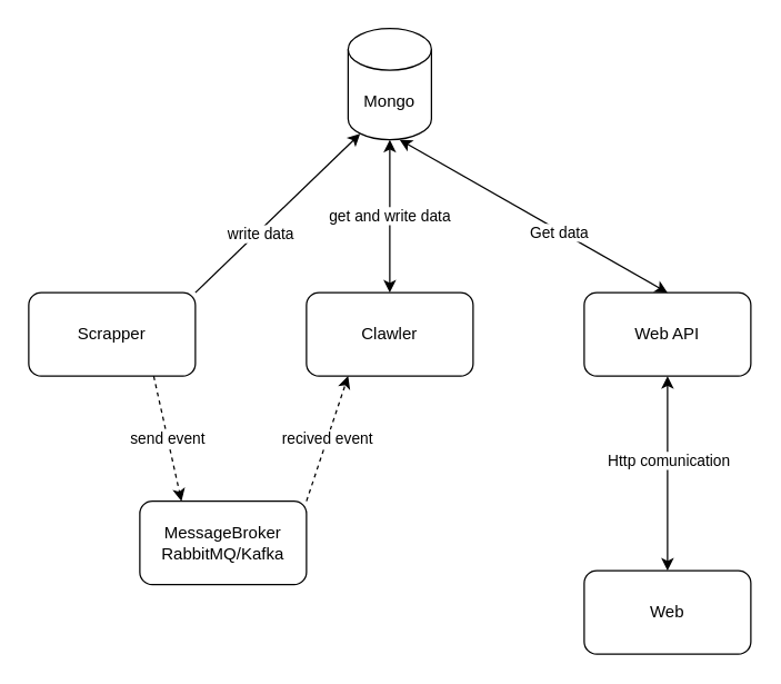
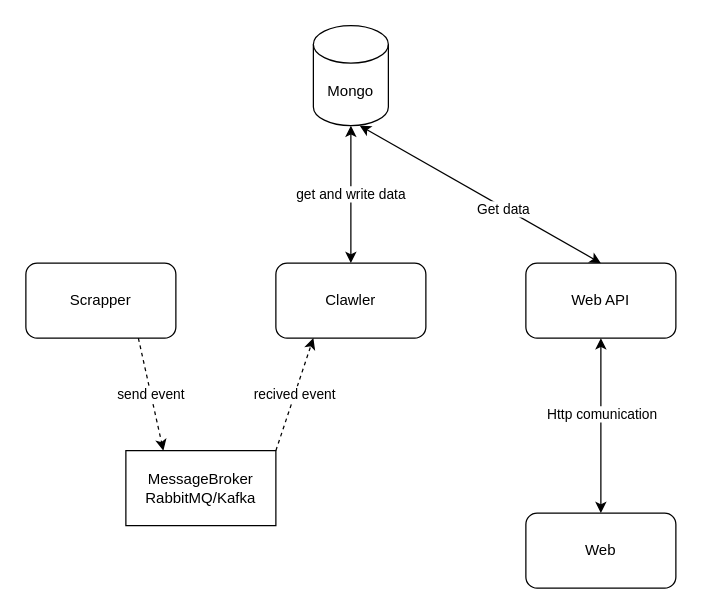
- <mxCell id="9" value="" style="endArrow=classic;html=1;shadow=0;exitX=1;exitY=0;exitDx=0;exitDy=0;entryX=0.145;entryY=1;entryDx=0;entryDy=-4.35;entryPerimeter=0;startArrow=none;startFill=0;endFill=1;" edge="1" parent="1" source="3" target="6"><mxGeometry width="50" height="50" relative="1" as="geometry"><mxPoint x="40" y="30" as="sourcePoint" /><mxPoint x="90" y="-20" as="targetPoint" /></mxGeometry></mxCell>
- <mxCell id="10" value="write data" style="edgeLabel;html=1;align=center;verticalAlign=middle;resizable=0;points=[];" vertex="1" connectable="0" parent="9"><mxGeometry x="-0.236" y="-2" relative="1" as="geometry"><mxPoint as="offset" /></mxGeometry></mxCell>
- <mxCell id="7" value="MessageBroker&lt;br&gt;RabbitMQ/Kafka" style="rounded=1;whiteSpace=wrap;html=1;" vertex="1" parent="1"><mxGeometry x="100" y="360" width="120" height="60" as="geometry" /></mxCell>
+ <mxCell id="7" value="MessageBroker&lt;br&gt;RabbitMQ/Kafka" style="whiteSpace=wrap;html=1;rounded=0;" vertex="1" parent="1"><mxGeometry x="100" y="360" width="120" height="60" as="geometry" /></mxCell>
